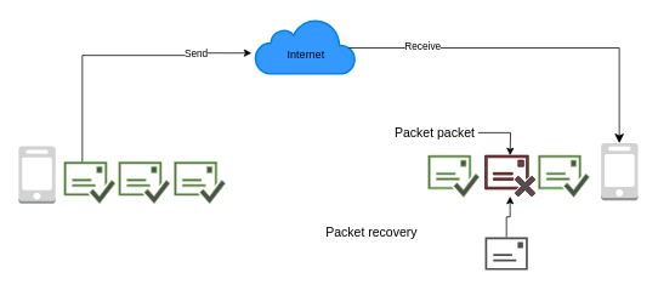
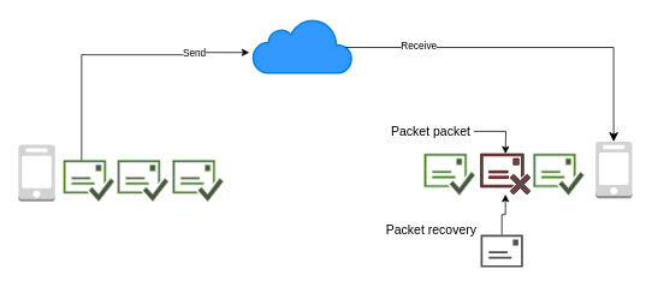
- <mxCell id="7" value="Internet" style="text;strokeColor=none;align=center;fillColor=none;html=1;verticalAlign=middle;whiteSpace=wrap;rounded=0;" vertex="1" parent="1"><mxGeometry x="306" y="45" width="60" height="30" as="geometry" /></mxCell>
- <mxCell id="10" value="&lt;font style=&quot;font-size: 14px;&quot;&gt;Packet recovery&lt;/font&gt;" style="text;strokeColor=none;align=center;fillColor=none;html=1;verticalAlign=middle;whiteSpace=wrap;rounded=0;" vertex="1" parent="1"><mxGeometry x="352.5" y="240" width="110" height="30" as="geometry" /></mxCell>
+ <mxCell id="10" value="&lt;font style=&quot;font-size: 14px;&quot;&gt;Packet recovery&lt;/font&gt;" style="text;strokeColor=none;align=center;fillColor=none;html=1;verticalAlign=middle;whiteSpace=wrap;rounded=0;" vertex="1" parent="1"><mxGeometry x="422.5" y="240" width="110" height="30" as="geometry" /></mxCell>
